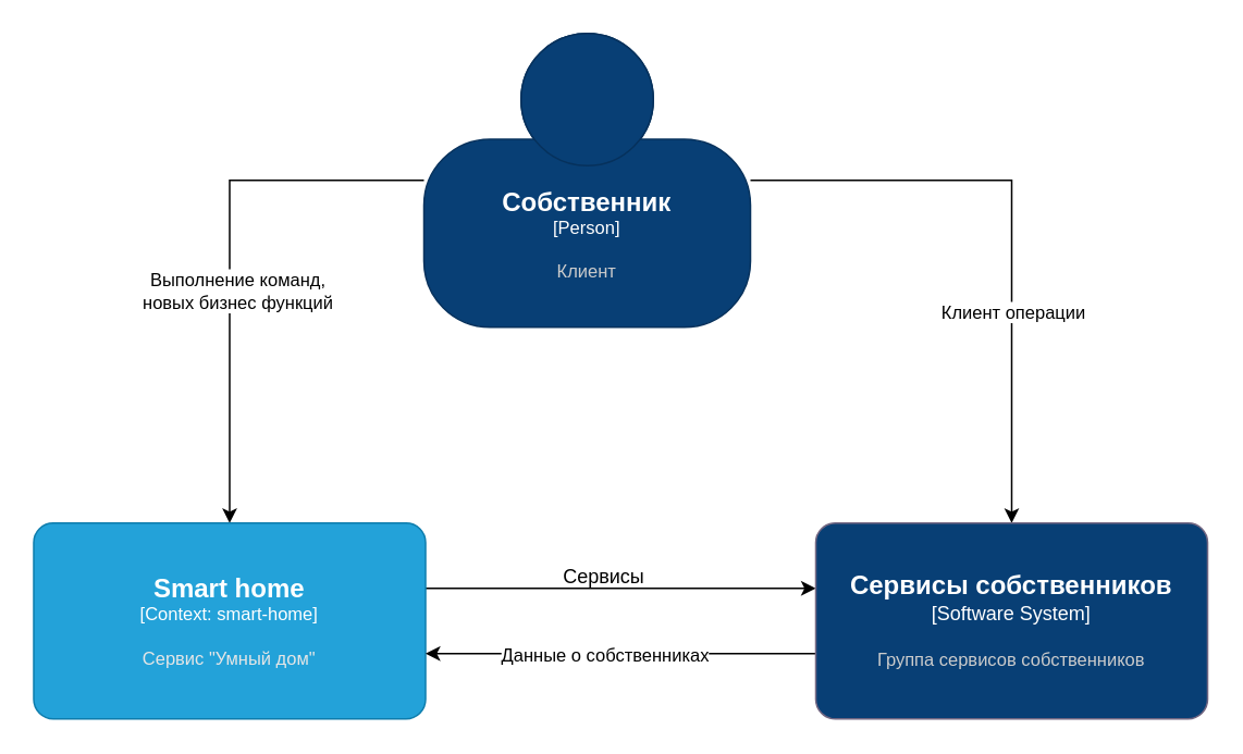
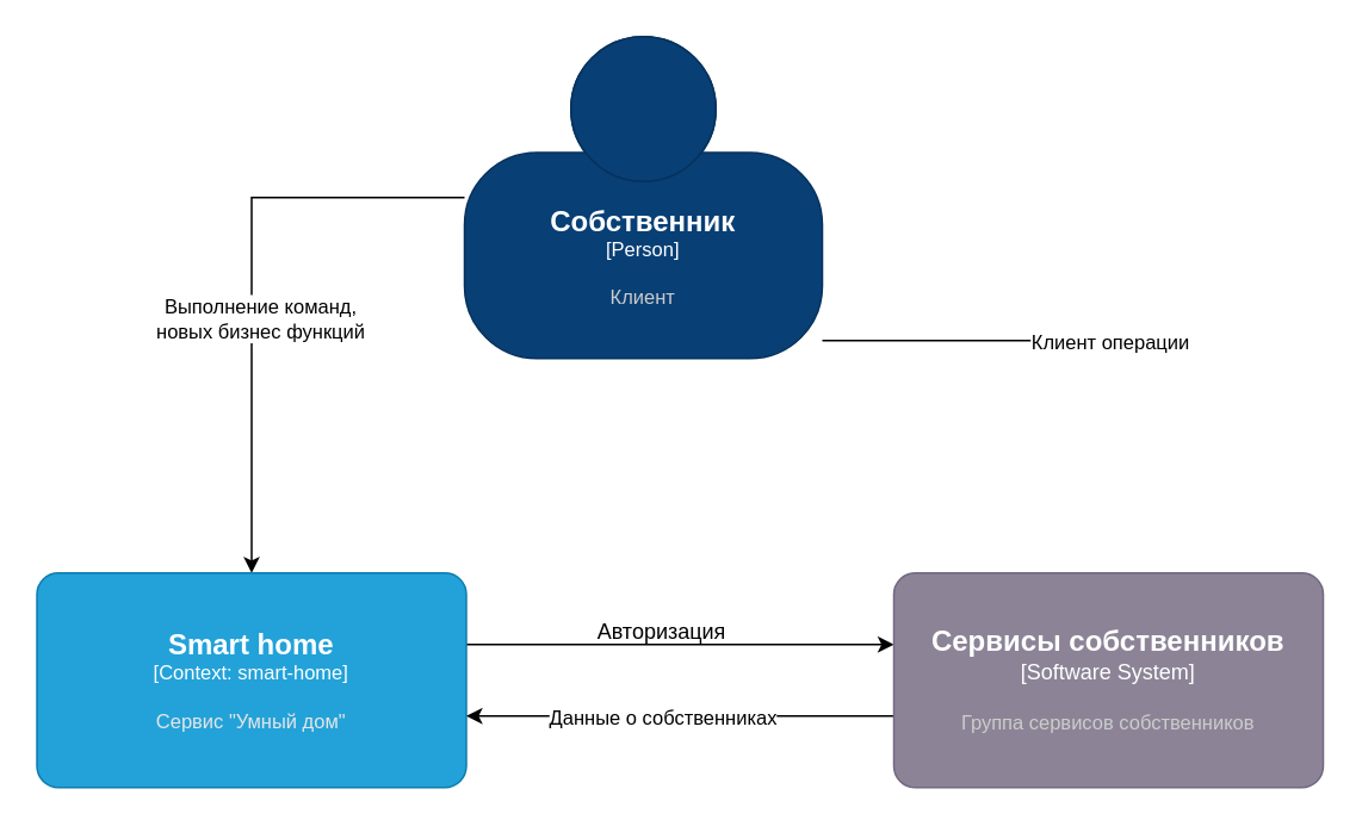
- <mxCell id="4" style="edgeStyle=orthogonalEdgeStyle;rounded=0;orthogonalLoop=1;jettySize=auto;html=1;" edge="1" parent="1" source="5" target="10"><mxGeometry relative="1" as="geometry" /></mxCell>
+ <mxCell id="4" style="edgeStyle=orthogonalEdgeStyle;rounded=0;orthogonalLoop=1;jettySize=auto;html=1;" edge="1" parent="1" source="5" target="12"><mxGeometry relative="1" as="geometry" /></mxCell>
- <mxCell id="11" value="Сервисы" style="text;html=1;align=center;verticalAlign=middle;resizable=0;points=[];autosize=1;strokeColor=none;fillColor=none;" vertex="1" parent="1"><mxGeometry x="319" y="338" width="100" height="30" as="geometry" /></mxCell>
+ <mxCell id="11" value="Авторизация" style="text;html=1;align=center;verticalAlign=middle;resizable=0;points=[];autosize=1;strokeColor=none;fillColor=none;" vertex="1" parent="1"><mxGeometry x="319" y="338" width="100" height="30" as="geometry" /></mxCell>
- <mxCell id="10" value="&lt;font style=&quot;font-size: 16px&quot;&gt;&lt;b&gt;Сервисы собственников&lt;/b&gt;&lt;/font&gt;&lt;div&gt;[Software System]&lt;/div&gt;&lt;br&gt;&lt;div&gt;&lt;font style=&quot;font-size: 11px&quot;&gt;&lt;font color=&quot;#cccccc&quot;&gt;Группа сервисов собственников&lt;/font&gt;&lt;/div&gt;" style="rounded=1;whiteSpace=wrap;html=1;labelBackgroundColor=none;fillColor=#083f75;fontColor=#ffffff;align=center;arcSize=10;strokeColor=#736782;metaEdit=1;resizable=0;points=[[0.25,0,0],[0.5,0,0],[0.75,0,0],[1,0.25,0],[1,0.5,0],[1,0.75,0],[0.75,1,0],[0.5,1,0],[0.25,1,0],[0,0.75,0],[0,0.5,0],[0,0.25,0]];" vertex="1" parent="1"><mxGeometry x="499" y="320" width="240" height="120" as="geometry" /></mxCell>
+ <mxCell id="10" value="&lt;font style=&quot;font-size: 16px&quot;&gt;&lt;b&gt;Сервисы собственников&lt;/b&gt;&lt;/font&gt;&lt;div&gt;[Software System]&lt;/div&gt;&lt;br&gt;&lt;div&gt;&lt;font style=&quot;font-size: 11px&quot;&gt;&lt;font color=&quot;#cccccc&quot;&gt;Группа сервисов собственников&lt;/font&gt;&lt;/div&gt;" style="rounded=1;whiteSpace=wrap;html=1;labelBackgroundColor=none;fillColor=#8C8496;fontColor=#ffffff;align=center;arcSize=10;strokeColor=#736782;metaEdit=1;resizable=0;points=[[0.25,0,0],[0.5,0,0],[0.75,0,0],[1,0.25,0],[1,0.5,0],[1,0.75,0],[0.75,1,0],[0.5,1,0],[0.25,1,0],[0,0.75,0],[0,0.5,0],[0,0.25,0]];" vertex="1" parent="1"><mxGeometry x="499" y="320" width="240" height="120" as="geometry" /></mxCell>
